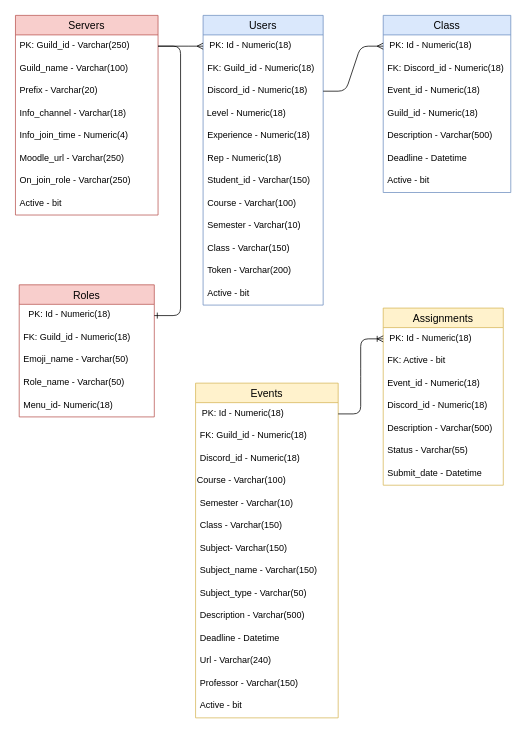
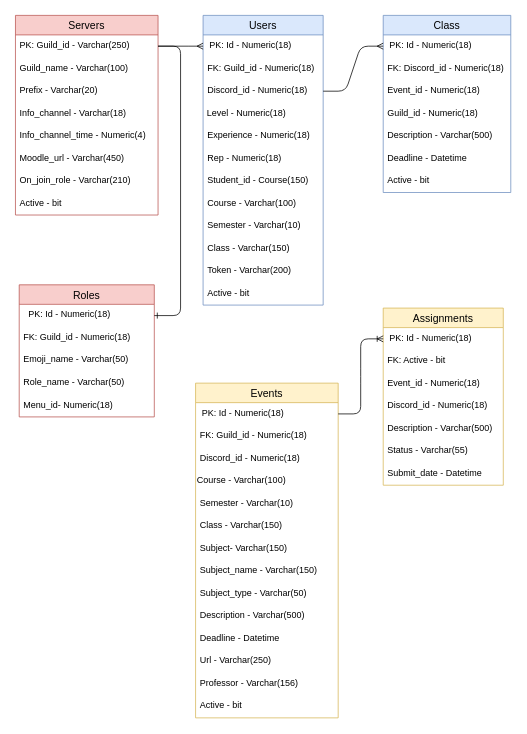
- <mxCell id="7" value="Info_join_time - Numeric(4)" style="text;strokeColor=none;fillColor=none;spacingLeft=4;spacingRight=4;overflow=hidden;rotatable=0;points=[[0,0.5],[1,0.5]];portConstraint=eastwest;fontSize=12;" parent="2" vertex="1"><mxGeometry y="146" width="190" height="30" as="geometry" /></mxCell>
+ <mxCell id="7" value="Info_channel_time - Numeric(4)" style="text;strokeColor=none;fillColor=none;spacingLeft=4;spacingRight=4;overflow=hidden;rotatable=0;points=[[0,0.5],[1,0.5]];portConstraint=eastwest;fontSize=12;" parent="2" vertex="1"><mxGeometry y="146" width="190" height="30" as="geometry" /></mxCell>
- <mxCell id="8" value="Moodle_url - Varchar(250)" style="text;strokeColor=none;fillColor=none;spacingLeft=4;spacingRight=4;overflow=hidden;rotatable=0;points=[[0,0.5],[1,0.5]];portConstraint=eastwest;fontSize=12;" parent="2" vertex="1"><mxGeometry y="176" width="190" height="30" as="geometry" /></mxCell>
+ <mxCell id="8" value="Moodle_url - Varchar(450)" style="text;strokeColor=none;fillColor=none;spacingLeft=4;spacingRight=4;overflow=hidden;rotatable=0;points=[[0,0.5],[1,0.5]];portConstraint=eastwest;fontSize=12;" parent="2" vertex="1"><mxGeometry y="176" width="190" height="30" as="geometry" /></mxCell>
- <mxCell id="9" value="On_join_role - Varchar(250)" style="text;strokeColor=none;fillColor=none;spacingLeft=4;spacingRight=4;overflow=hidden;rotatable=0;points=[[0,0.5],[1,0.5]];portConstraint=eastwest;fontSize=12;" parent="2" vertex="1"><mxGeometry y="206" width="190" height="30" as="geometry" /></mxCell>
+ <mxCell id="9" value="On_join_role - Varchar(210)" style="text;strokeColor=none;fillColor=none;spacingLeft=4;spacingRight=4;overflow=hidden;rotatable=0;points=[[0,0.5],[1,0.5]];portConstraint=eastwest;fontSize=12;" parent="2" vertex="1"><mxGeometry y="206" width="190" height="30" as="geometry" /></mxCell>
- <mxCell id="18" value="Student_id - Varchar(150)" style="text;strokeColor=none;fillColor=none;spacingLeft=4;spacingRight=4;overflow=hidden;rotatable=0;points=[[0,0.5],[1,0.5]];portConstraint=eastwest;fontSize=12;" parent="11" vertex="1"><mxGeometry y="206" width="160" height="30" as="geometry" /></mxCell>
+ <mxCell id="18" value="Student_id - Course(150)" style="text;strokeColor=none;fillColor=none;spacingLeft=4;spacingRight=4;overflow=hidden;rotatable=0;points=[[0,0.5],[1,0.5]];portConstraint=eastwest;fontSize=12;" parent="11" vertex="1"><mxGeometry y="206" width="160" height="30" as="geometry" /></mxCell>
- <mxCell id="61" value="Url - Varchar(240)" style="text;strokeColor=none;fillColor=none;spacingLeft=4;spacingRight=4;overflow=hidden;rotatable=0;points=[[0,0.5],[1,0.5]];portConstraint=eastwest;fontSize=12;" parent="49" vertex="1"><mxGeometry y="356" width="190" height="30" as="geometry" /></mxCell>
+ <mxCell id="61" value="Url - Varchar(250)" style="text;strokeColor=none;fillColor=none;spacingLeft=4;spacingRight=4;overflow=hidden;rotatable=0;points=[[0,0.5],[1,0.5]];portConstraint=eastwest;fontSize=12;" parent="49" vertex="1"><mxGeometry y="356" width="190" height="30" as="geometry" /></mxCell>
- <mxCell id="62" value="Professor - Varchar(150)" style="text;strokeColor=none;fillColor=none;spacingLeft=4;spacingRight=4;overflow=hidden;rotatable=0;points=[[0,0.5],[1,0.5]];portConstraint=eastwest;fontSize=12;" parent="49" vertex="1"><mxGeometry y="386" width="190" height="30" as="geometry" /></mxCell>
+ <mxCell id="62" value="Professor - Varchar(156)" style="text;strokeColor=none;fillColor=none;spacingLeft=4;spacingRight=4;overflow=hidden;rotatable=0;points=[[0,0.5],[1,0.5]];portConstraint=eastwest;fontSize=12;" parent="49" vertex="1"><mxGeometry y="386" width="190" height="30" as="geometry" /></mxCell>
